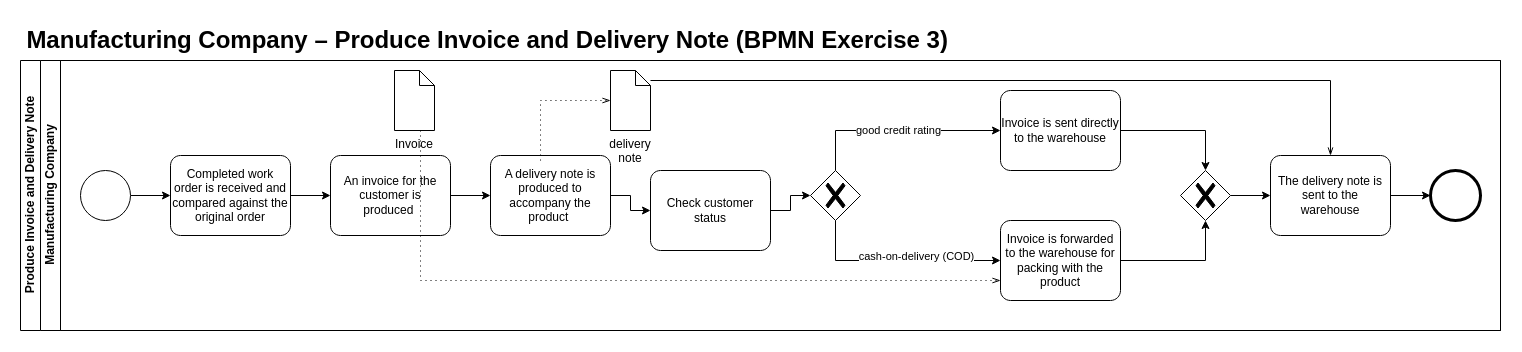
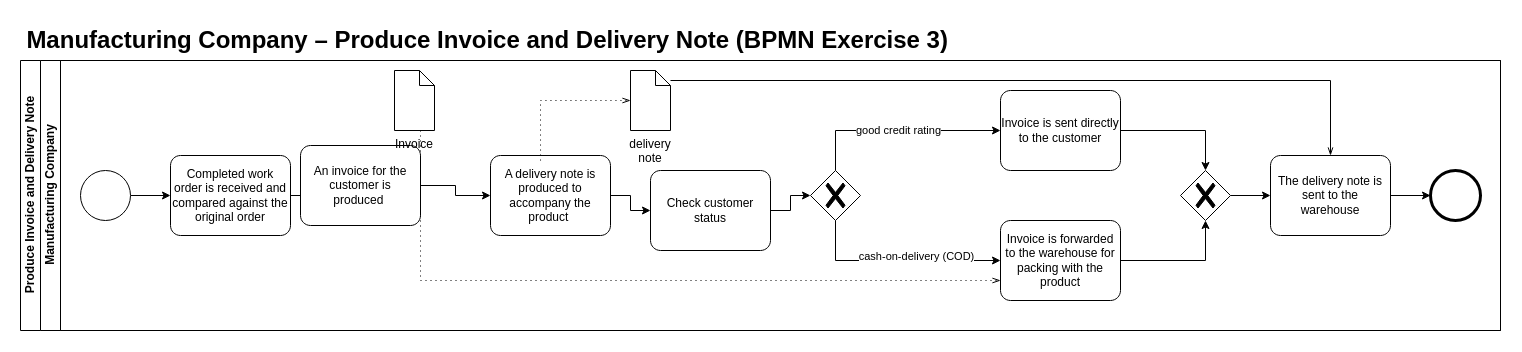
- <mxCell id="18" value="delivery note" style="shape=mxgraph.bpmn.data;labelPosition=center;verticalLabelPosition=bottom;align=center;verticalAlign=top;whiteSpace=wrap;size=15;html=1;" vertex="1" parent="4"><mxGeometry x="570" y="10" width="40" height="60" as="geometry" /></mxCell>
+ <mxCell id="18" value="delivery note" style="shape=mxgraph.bpmn.data;labelPosition=center;verticalLabelPosition=bottom;align=center;verticalAlign=top;whiteSpace=wrap;size=15;html=1;" vertex="1" parent="4"><mxGeometry x="590" y="10" width="40" height="60" as="geometry" /></mxCell>
- <mxCell id="11" value="Invoice is sent directly to the warehouse" style="points=[[0.25,0,0],[0.5,0,0],[0.75,0,0],[1,0.25,0],[1,0.5,0],[1,0.75,0],[0.75,1,0],[0.5,1,0],[0.25,1,0],[0,0.75,0],[0,0.5,0],[0,0.25,0]];shape=mxgraph.bpmn.task;whiteSpace=wrap;rectStyle=rounded;size=10;taskMarker=abstract;" vertex="1" parent="4"><mxGeometry x="960" y="30" width="120" height="80" as="geometry" /></mxCell>
+ <mxCell id="11" value="Invoice is sent directly to the customer" style="points=[[0.25,0,0],[0.5,0,0],[0.75,0,0],[1,0.25,0],[1,0.5,0],[1,0.75,0],[0.75,1,0],[0.5,1,0],[0.25,1,0],[0,0.75,0],[0,0.5,0],[0,0.25,0]];shape=mxgraph.bpmn.task;whiteSpace=wrap;rectStyle=rounded;size=10;taskMarker=abstract;" vertex="1" parent="4"><mxGeometry x="960" y="30" width="120" height="80" as="geometry" /></mxCell>
- <mxCell id="9" value="An invoice for the customer is produced " style="points=[[0.25,0,0],[0.5,0,0],[0.75,0,0],[1,0.25,0],[1,0.5,0],[1,0.75,0],[0.75,1,0],[0.5,1,0],[0.25,1,0],[0,0.75,0],[0,0.5,0],[0,0.25,0]];shape=mxgraph.bpmn.task;whiteSpace=wrap;rectStyle=rounded;size=10;taskMarker=abstract;" vertex="1" parent="4"><mxGeometry x="290" y="95" width="120" height="80" as="geometry" /></mxCell>
+ <mxCell id="9" value="An invoice for the customer is produced " style="points=[[0.25,0,0],[0.5,0,0],[0.75,0,0],[1,0.25,0],[1,0.5,0],[1,0.75,0],[0.75,1,0],[0.5,1,0],[0.25,1,0],[0,0.75,0],[0,0.5,0],[0,0.25,0]];shape=mxgraph.bpmn.task;whiteSpace=wrap;rectStyle=rounded;size=10;taskMarker=abstract;" vertex="1" parent="4"><mxGeometry x="260" y="85" width="120" height="80" as="geometry" /></mxCell>
